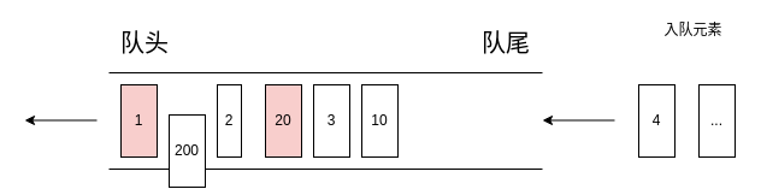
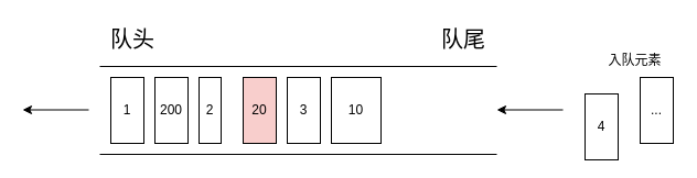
- <mxCell id="16" value="入队元素" style="text;html=1;align=center;verticalAlign=middle;resizable=0;points=[];autosize=1;strokeColor=none;fillColor=none;" vertex="1" parent="1"><mxGeometry x="540" y="10" width="70" height="30" as="geometry" /></mxCell>
+ <mxCell id="16" value="入队元素" style="text;html=1;align=center;verticalAlign=middle;resizable=0;points=[];autosize=1;strokeColor=none;fillColor=none;" vertex="1" parent="1"><mxGeometry x="540" y="40" width="70" height="30" as="geometry" /></mxCell>
- <mxCell id="11" value="1" style="rounded=0;whiteSpace=wrap;html=1;fillColor=#f8cecc;" vertex="1" parent="1"><mxGeometry x="100" y="70" width="30" height="60" as="geometry" /></mxCell>
+ <mxCell id="11" value="1" style="rounded=0;whiteSpace=wrap;html=1;" vertex="1" parent="1"><mxGeometry x="100" y="70" width="30" height="60" as="geometry" /></mxCell>
- <mxCell id="6" value="10" style="rounded=0;whiteSpace=wrap;html=1;" vertex="1" parent="1"><mxGeometry x="300" y="70" width="30" height="60" as="geometry" /></mxCell>
+ <mxCell id="6" value="10" style="rounded=0;whiteSpace=wrap;html=1;" vertex="1" parent="1"><mxGeometry x="300" y="70" width="45" height="60" as="geometry" /></mxCell>
- <mxCell id="12" value="4" style="rounded=0;whiteSpace=wrap;html=1;" vertex="1" parent="1"><mxGeometry x="530" y="70" width="30" height="60" as="geometry" /></mxCell>
+ <mxCell id="12" value="4" style="rounded=0;whiteSpace=wrap;html=1;" vertex="1" parent="1"><mxGeometry x="530" y="85" width="30" height="60" as="geometry" /></mxCell>
- <mxCell id="10" value="200" style="rounded=0;whiteSpace=wrap;html=1;" vertex="1" parent="1"><mxGeometry x="140" y="95" width="30" height="60" as="geometry" /></mxCell>
+ <mxCell id="10" value="200" style="rounded=0;whiteSpace=wrap;html=1;" vertex="1" parent="1"><mxGeometry x="140" y="70" width="30" height="60" as="geometry" /></mxCell>
